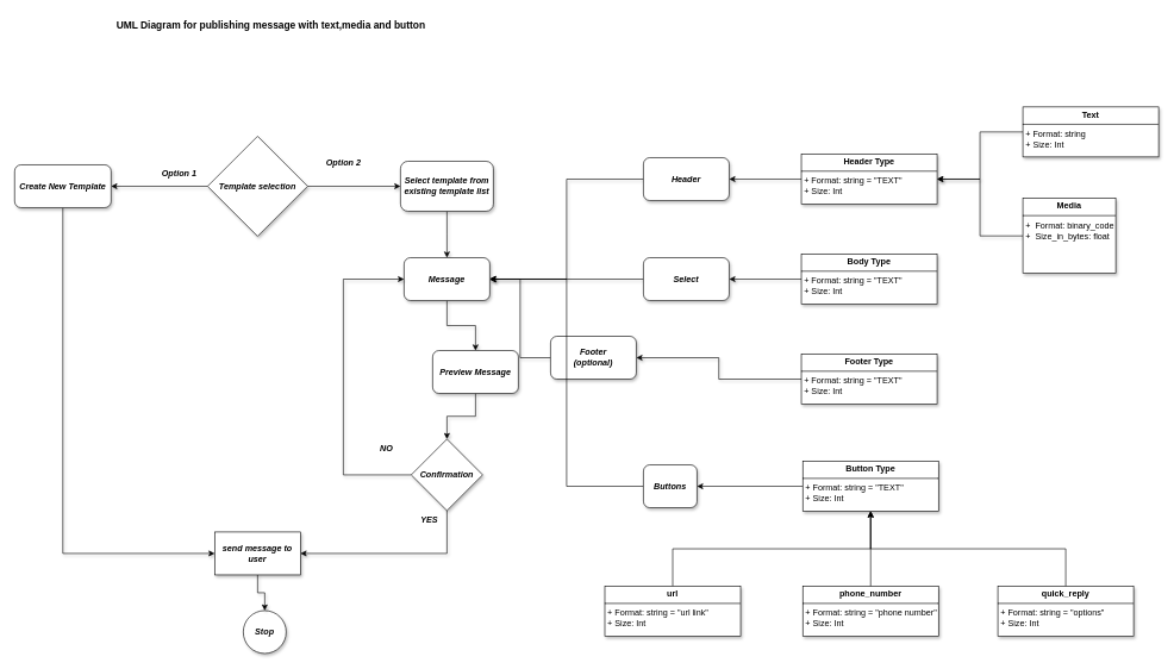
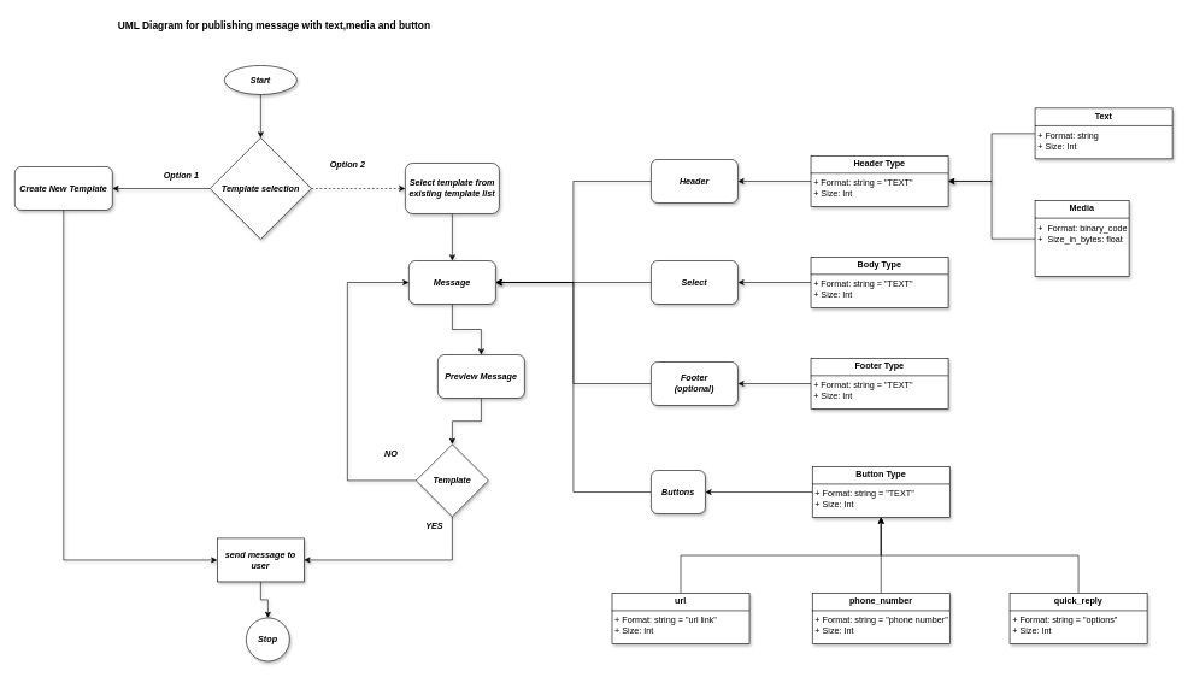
+ <mxCell id="2" value="&lt;b&gt;&lt;i&gt;Start&lt;/i&gt;&lt;/b&gt;" style="ellipse;whiteSpace=wrap;html=1;shadow=1;" vertex="1" parent="1"><mxGeometry x="310" y="90" width="100" height="40" as="geometry" /></mxCell>
+ <mxCell id="7" value="" style="endArrow=classic;html=1;rounded=0;exitX=0.5;exitY=1;exitDx=0;exitDy=0;shadow=1;" edge="1" parent="1" source="2" target="5"><mxGeometry width="50" height="50" relative="1" as="geometry"><mxPoint x="470" y="230" as="sourcePoint" /><mxPoint x="520" y="180" as="targetPoint" /></mxGeometry></mxCell>
- <mxCell id="4" style="edgeStyle=orthogonalEdgeStyle;rounded=0;orthogonalLoop=1;jettySize=auto;html=1;exitX=1;exitY=0.5;exitDx=0;exitDy=0;entryX=0;entryY=0.5;entryDx=0;entryDy=0;shadow=1;" edge="1" parent="1" source="5" target="10"><mxGeometry relative="1" as="geometry" /></mxCell>
+ <mxCell id="4" style="edgeStyle=orthogonalEdgeStyle;rounded=0;orthogonalLoop=1;jettySize=auto;html=1;exitX=1;exitY=0.5;exitDx=0;exitDy=0;entryX=0;entryY=0.5;entryDx=0;entryDy=0;shadow=1;dashed=1;" edge="1" parent="1" source="5" target="10"><mxGeometry relative="1" as="geometry" /></mxCell>
- <mxCell id="35" value="&lt;b&gt;&lt;i&gt;Footer&lt;br&gt;(optional)&lt;/i&gt;&lt;/b&gt;" style="rounded=1;whiteSpace=wrap;html=1;shadow=1;" vertex="1" parent="1"><mxGeometry x="770" y="470" width="120" height="60" as="geometry" /></mxCell>
+ <mxCell id="35" value="&lt;b&gt;&lt;i&gt;Footer&lt;br&gt;(optional)&lt;/i&gt;&lt;/b&gt;" style="rounded=1;whiteSpace=wrap;html=1;shadow=1;" vertex="1" parent="1"><mxGeometry x="900" y="500" width="120" height="60" as="geometry" /></mxCell>
- <mxCell id="40" value="&lt;b&gt;&lt;i&gt;Confirmation&lt;/i&gt;&lt;/b&gt;" style="rhombus;whiteSpace=wrap;html=1;shadow=1;" vertex="1" parent="1"><mxGeometry x="575" y="614" width="100" height="100" as="geometry" /></mxCell>
+ <mxCell id="40" value="&lt;b&gt;&lt;i&gt;Template&lt;/i&gt;&lt;/b&gt;" style="rhombus;whiteSpace=wrap;html=1;shadow=1;" vertex="1" parent="1"><mxGeometry x="575" y="614" width="100" height="100" as="geometry" /></mxCell>
